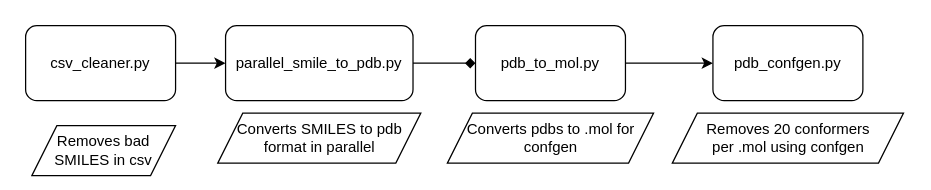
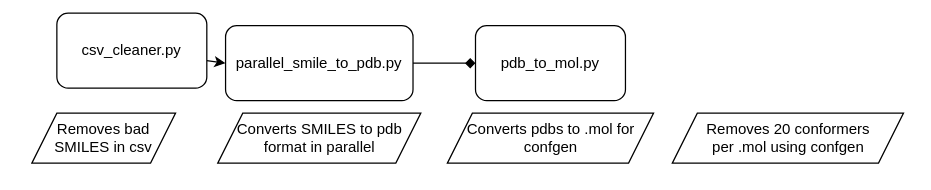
- <mxCell id="3" value="csv_cleaner.py" style="rounded=1;whiteSpace=wrap;html=1;" vertex="1" parent="1"><mxGeometry x="20" y="20" width="120" height="60" as="geometry" /></mxCell>
+ <mxCell id="3" value="csv_cleaner.py" style="rounded=1;whiteSpace=wrap;html=1;" vertex="1" parent="1"><mxGeometry x="45" y="10" width="120" height="60" as="geometry" /></mxCell>
- <mxCell id="6" value="" style="edgeStyle=none;html=1;" edge="1" parent="1" source="7" target="8"><mxGeometry relative="1" as="geometry" /></mxCell>
- <mxCell id="8" value="pdb_confgen.py" style="rounded=1;whiteSpace=wrap;html=1;" vertex="1" parent="1"><mxGeometry x="570" y="20" width="120" height="60" as="geometry" /></mxCell>
- <mxCell id="9" value="Removes bad SMILES in csv" style="shape=parallelogram;perimeter=parallelogramPerimeter;whiteSpace=wrap;html=1;fixedSize=1;" vertex="1" parent="1"><mxGeometry x="25" y="100" width="115" height="40" as="geometry" /></mxCell>
+ <mxCell id="9" value="Removes bad SMILES in csv" style="shape=parallelogram;perimeter=parallelogramPerimeter;whiteSpace=wrap;html=1;fixedSize=1;" vertex="1" parent="1"><mxGeometry x="25" y="90" width="115" height="40" as="geometry" /></mxCell>
